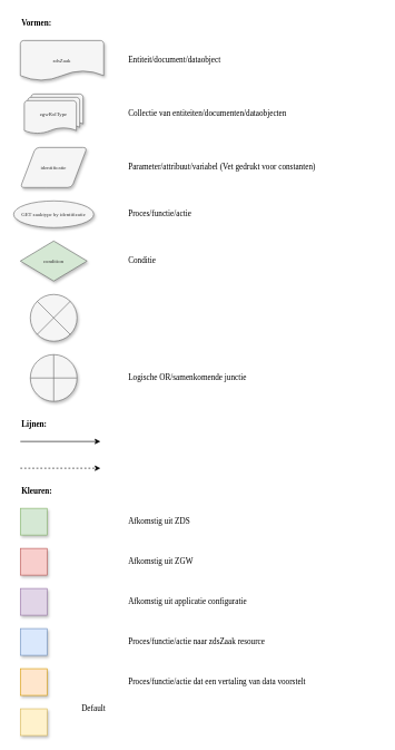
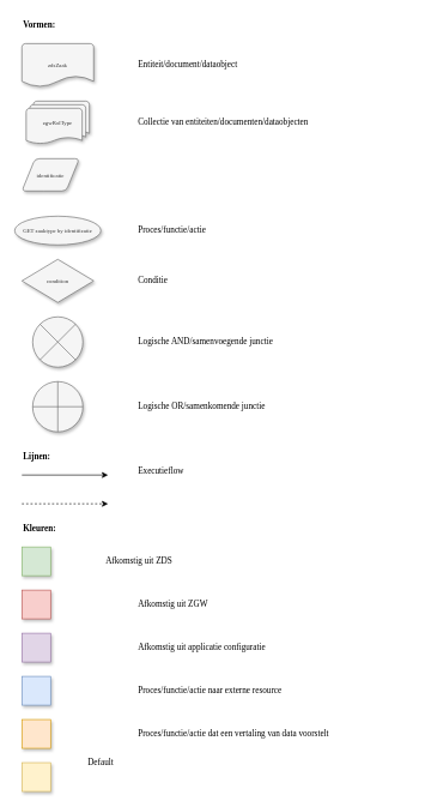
- <mxCell id="2" value="&lt;font face=&quot;Verdana&quot; style=&quot;font-size: 8px&quot;&gt;zdsZaak&lt;br&gt;&lt;/font&gt;" style="strokeWidth=1;html=1;shape=mxgraph.flowchart.document2;whiteSpace=wrap;size=0.25;shadow=1;fillColor=#f5f5f5;strokeColor=#666666;fontColor=#333333;" parent="1" vertex="1"><mxGeometry x="30" y="60" width="125" height="60" as="geometry" /></mxCell>
+ <mxCell id="2" value="&lt;font face=&quot;Verdana&quot; style=&quot;font-size: 8px&quot;&gt;zdsZaak&lt;br&gt;&lt;/font&gt;" style="strokeWidth=1;html=1;shape=mxgraph.flowchart.document2;whiteSpace=wrap;size=0.25;shadow=1;fillColor=#f5f5f5;strokeColor=#666666;fontColor=#333333;" parent="1" vertex="1"><mxGeometry x="30" y="60" width="100" height="60" as="geometry" /></mxCell>
- <mxCell id="4" value="&lt;font face=&quot;Verdana&quot;&gt;&lt;span style=&quot;font-size: 8px&quot;&gt;identificatie&lt;/span&gt;&lt;/font&gt;" style="shape=parallelogram;html=1;strokeWidth=1;perimeter=parallelogramPerimeter;whiteSpace=wrap;rounded=1;arcSize=12;size=0.23;shadow=1;fillColor=#f5f5f5;strokeColor=#666666;fontColor=#333333;" parent="1" vertex="1"><mxGeometry x="30" y="220" width="100" height="60" as="geometry" /></mxCell>
+ <mxCell id="4" value="&lt;font face=&quot;Verdana&quot;&gt;&lt;span style=&quot;font-size: 8px&quot;&gt;identificatie&lt;/span&gt;&lt;/font&gt;" style="shape=parallelogram;html=1;strokeWidth=1;perimeter=parallelogramPerimeter;whiteSpace=wrap;rounded=1;arcSize=12;size=0.23;shadow=1;fillColor=#f5f5f5;strokeColor=#666666;fontColor=#333333;" parent="1" vertex="1"><mxGeometry x="30" y="220" width="80" height="45" as="geometry" /></mxCell>
- <mxCell id="5" value="Parameter/attribuut/variabel (Vet gedrukt voor constanten)" style="text;html=1;strokeColor=none;fillColor=none;align=left;verticalAlign=middle;whiteSpace=wrap;rounded=0;shadow=1;labelBackgroundColor=none;sketch=0;fontFamily=Verdana;" parent="1" vertex="1"><mxGeometry x="190" y="235" width="380" height="30" as="geometry" /></mxCell>
- <mxCell id="10" value="condition" style="rhombus;whiteSpace=wrap;html=1;rounded=0;shadow=1;labelBackgroundColor=none;strokeWidth=1;fontFamily=Verdana;fontSize=8;align=center;fillColor=#d5e8d4;strokeColor=#666666;fontColor=#333333;" parent="1" vertex="1"><mxGeometry x="30" y="360" width="100" height="60" as="geometry" /></mxCell>
+ <mxCell id="10" value="condition" style="rhombus;whiteSpace=wrap;html=1;rounded=0;shadow=1;labelBackgroundColor=none;strokeWidth=1;fontFamily=Verdana;fontSize=8;align=center;fillColor=#f5f5f5;strokeColor=#666666;fontColor=#333333;" parent="1" vertex="1"><mxGeometry x="30" y="360" width="100" height="60" as="geometry" /></mxCell>
+ <mxCell id="13" value="Logische AND/samenvoegende junctie" style="text;html=1;strokeColor=none;fillColor=none;align=left;verticalAlign=middle;whiteSpace=wrap;rounded=0;shadow=1;labelBackgroundColor=none;sketch=0;fontFamily=Verdana;" parent="1" vertex="1"><mxGeometry x="190" y="460" width="300" height="30" as="geometry" /></mxCell>
+ <mxCell id="19" value="Executieflow" style="text;html=1;strokeColor=none;fillColor=none;align=left;verticalAlign=middle;whiteSpace=wrap;rounded=0;shadow=1;labelBackgroundColor=none;sketch=0;fontFamily=Verdana;" parent="1" vertex="1"><mxGeometry x="190" y="640" width="300" height="30" as="geometry" /></mxCell>
- <mxCell id="23" value="Afkomstig uit ZDS" style="text;html=1;strokeColor=none;fillColor=none;align=left;verticalAlign=middle;whiteSpace=wrap;rounded=0;shadow=1;labelBackgroundColor=none;sketch=0;fontFamily=Verdana;" parent="1" vertex="1"><mxGeometry x="190" y="765" width="300" height="30" as="geometry" /></mxCell>
+ <mxCell id="23" value="Afkomstig uit ZDS" style="text;html=1;strokeColor=none;fillColor=none;align=left;verticalAlign=middle;whiteSpace=wrap;rounded=0;shadow=1;labelBackgroundColor=none;sketch=0;fontFamily=Verdana;" parent="1" vertex="1"><mxGeometry x="145" y="765" width="300" height="30" as="geometry" /></mxCell>
- <mxCell id="29" value="Proces/functie/actie naar zdsZaak resource" style="text;html=1;strokeColor=none;fillColor=none;align=left;verticalAlign=middle;whiteSpace=wrap;rounded=0;shadow=1;labelBackgroundColor=none;sketch=0;fontFamily=Verdana;" parent="1" vertex="1"><mxGeometry x="190" y="945" width="300" height="30" as="geometry" /></mxCell>
+ <mxCell id="29" value="Proces/functie/actie naar externe resource" style="text;html=1;strokeColor=none;fillColor=none;align=left;verticalAlign=middle;whiteSpace=wrap;rounded=0;shadow=1;labelBackgroundColor=none;sketch=0;fontFamily=Verdana;" parent="1" vertex="1"><mxGeometry x="190" y="945" width="300" height="30" as="geometry" /></mxCell>
